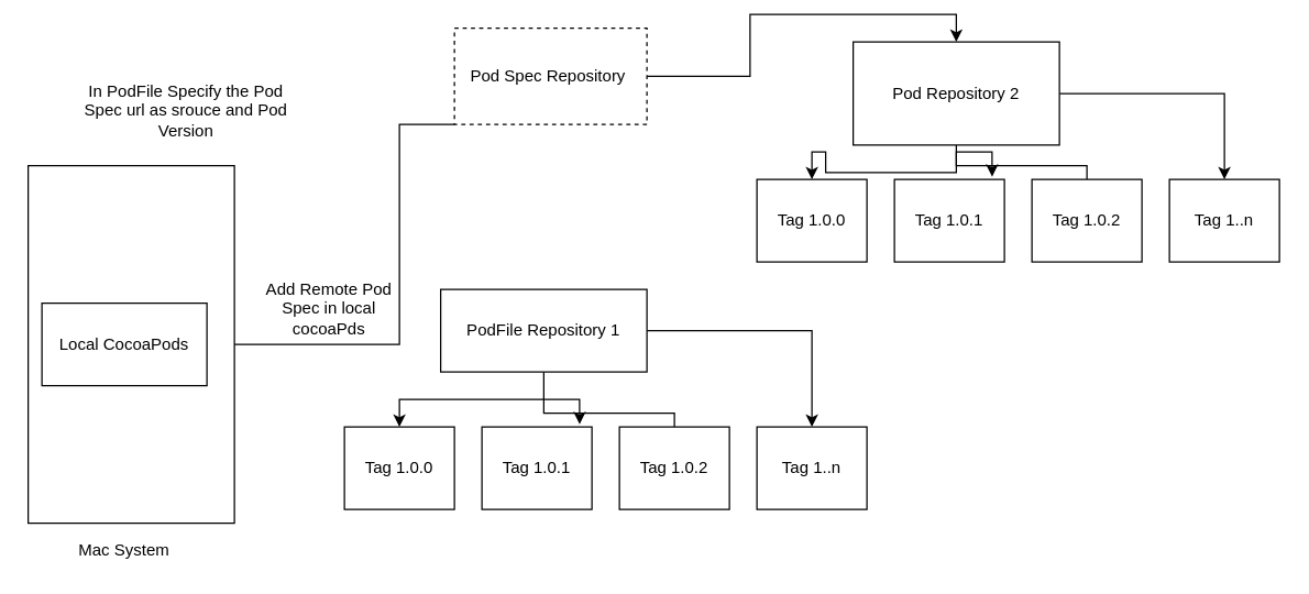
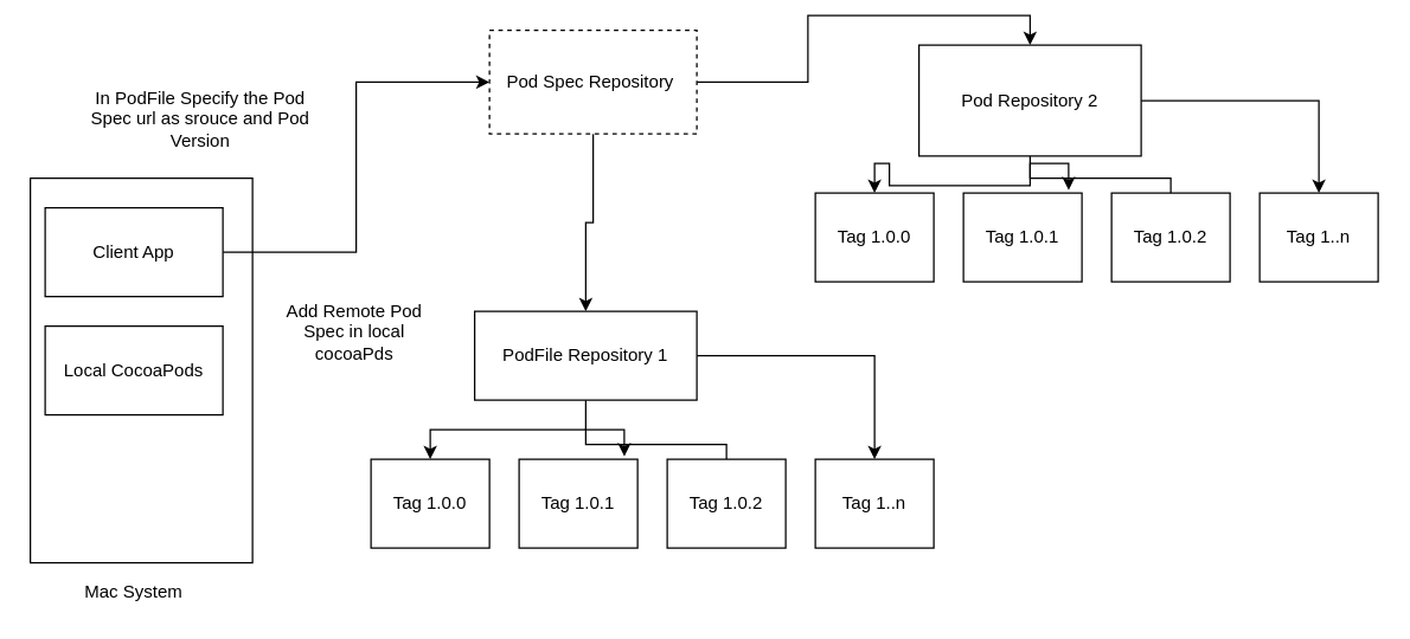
+ <mxCell id="24" style="edgeStyle=orthogonalEdgeStyle;rounded=0;orthogonalLoop=1;jettySize=auto;html=1;entryX=0;entryY=0.5;entryDx=0;entryDy=0;" edge="1" parent="1" source="25" target="5"><mxGeometry relative="1" as="geometry" /></mxCell>
+ <mxCell id="2" style="edgeStyle=orthogonalEdgeStyle;rounded=0;orthogonalLoop=1;jettySize=auto;html=1;entryX=0.5;entryY=0;entryDx=0;entryDy=0;" edge="1" parent="1" source="5" target="9"><mxGeometry relative="1" as="geometry" /></mxCell>
+ <mxCell id="25" value="Client App" style="rounded=0;whiteSpace=wrap;html=1;" vertex="1" parent="1"><mxGeometry x="30" y="140" width="120" height="60" as="geometry" /></mxCell>
- <mxCell id="4" style="edgeStyle=orthogonalEdgeStyle;rounded=0;orthogonalLoop=1;jettySize=auto;html=1;entryX=1;entryY=0.5;entryDx=0;entryDy=0;" edge="1" parent="1" source="5" target="27"><mxGeometry relative="1" as="geometry"><Array as="points"><mxPoint x="290" y="90" /><mxPoint x="290" y="250" /></Array></mxGeometry></mxCell>
